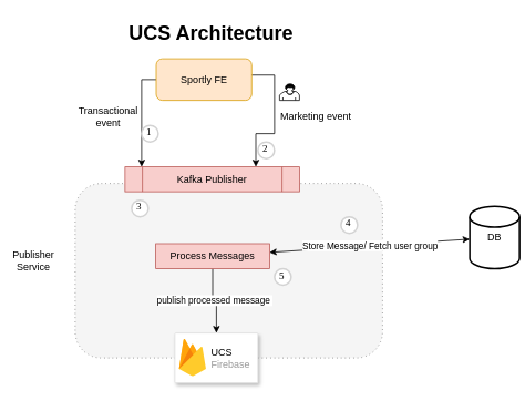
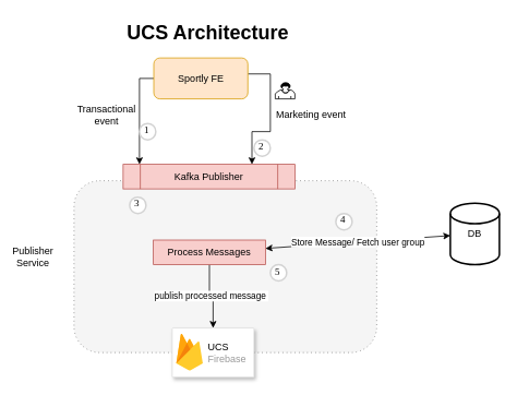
- <mxCell id="14" value="DB" style="strokeWidth=2;html=1;shape=mxgraph.flowchart.database;whiteSpace=wrap;" vertex="1" parent="1"><mxGeometry x="565" y="247.5" width="60" height="75" as="geometry" /></mxCell>
+ <mxCell id="14" value="DB" style="strokeWidth=2;html=1;shape=mxgraph.flowchart.database;whiteSpace=wrap;" vertex="1" parent="1"><mxGeometry x="550" y="247.5" width="60" height="75" as="geometry" /></mxCell>
